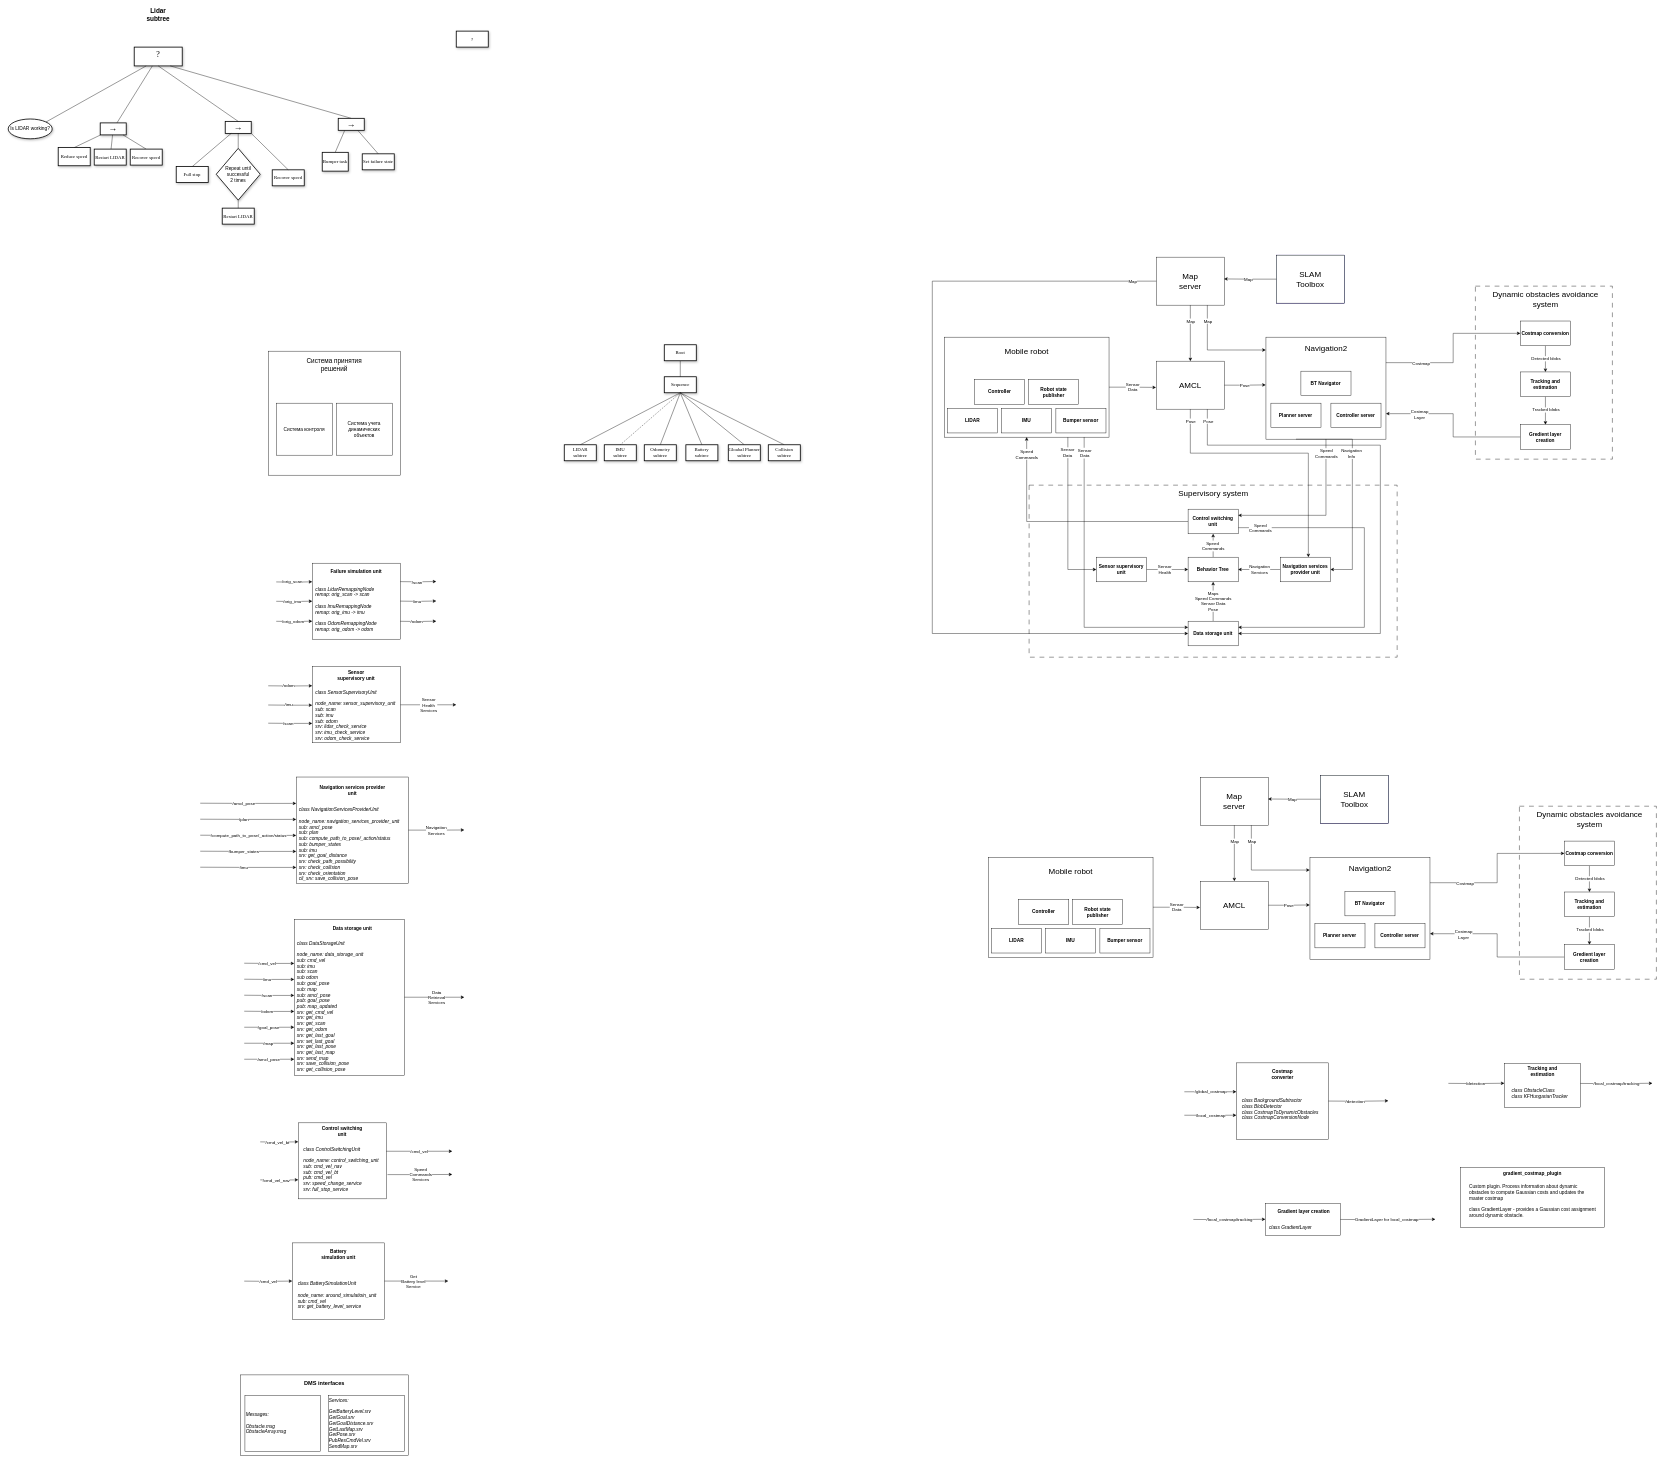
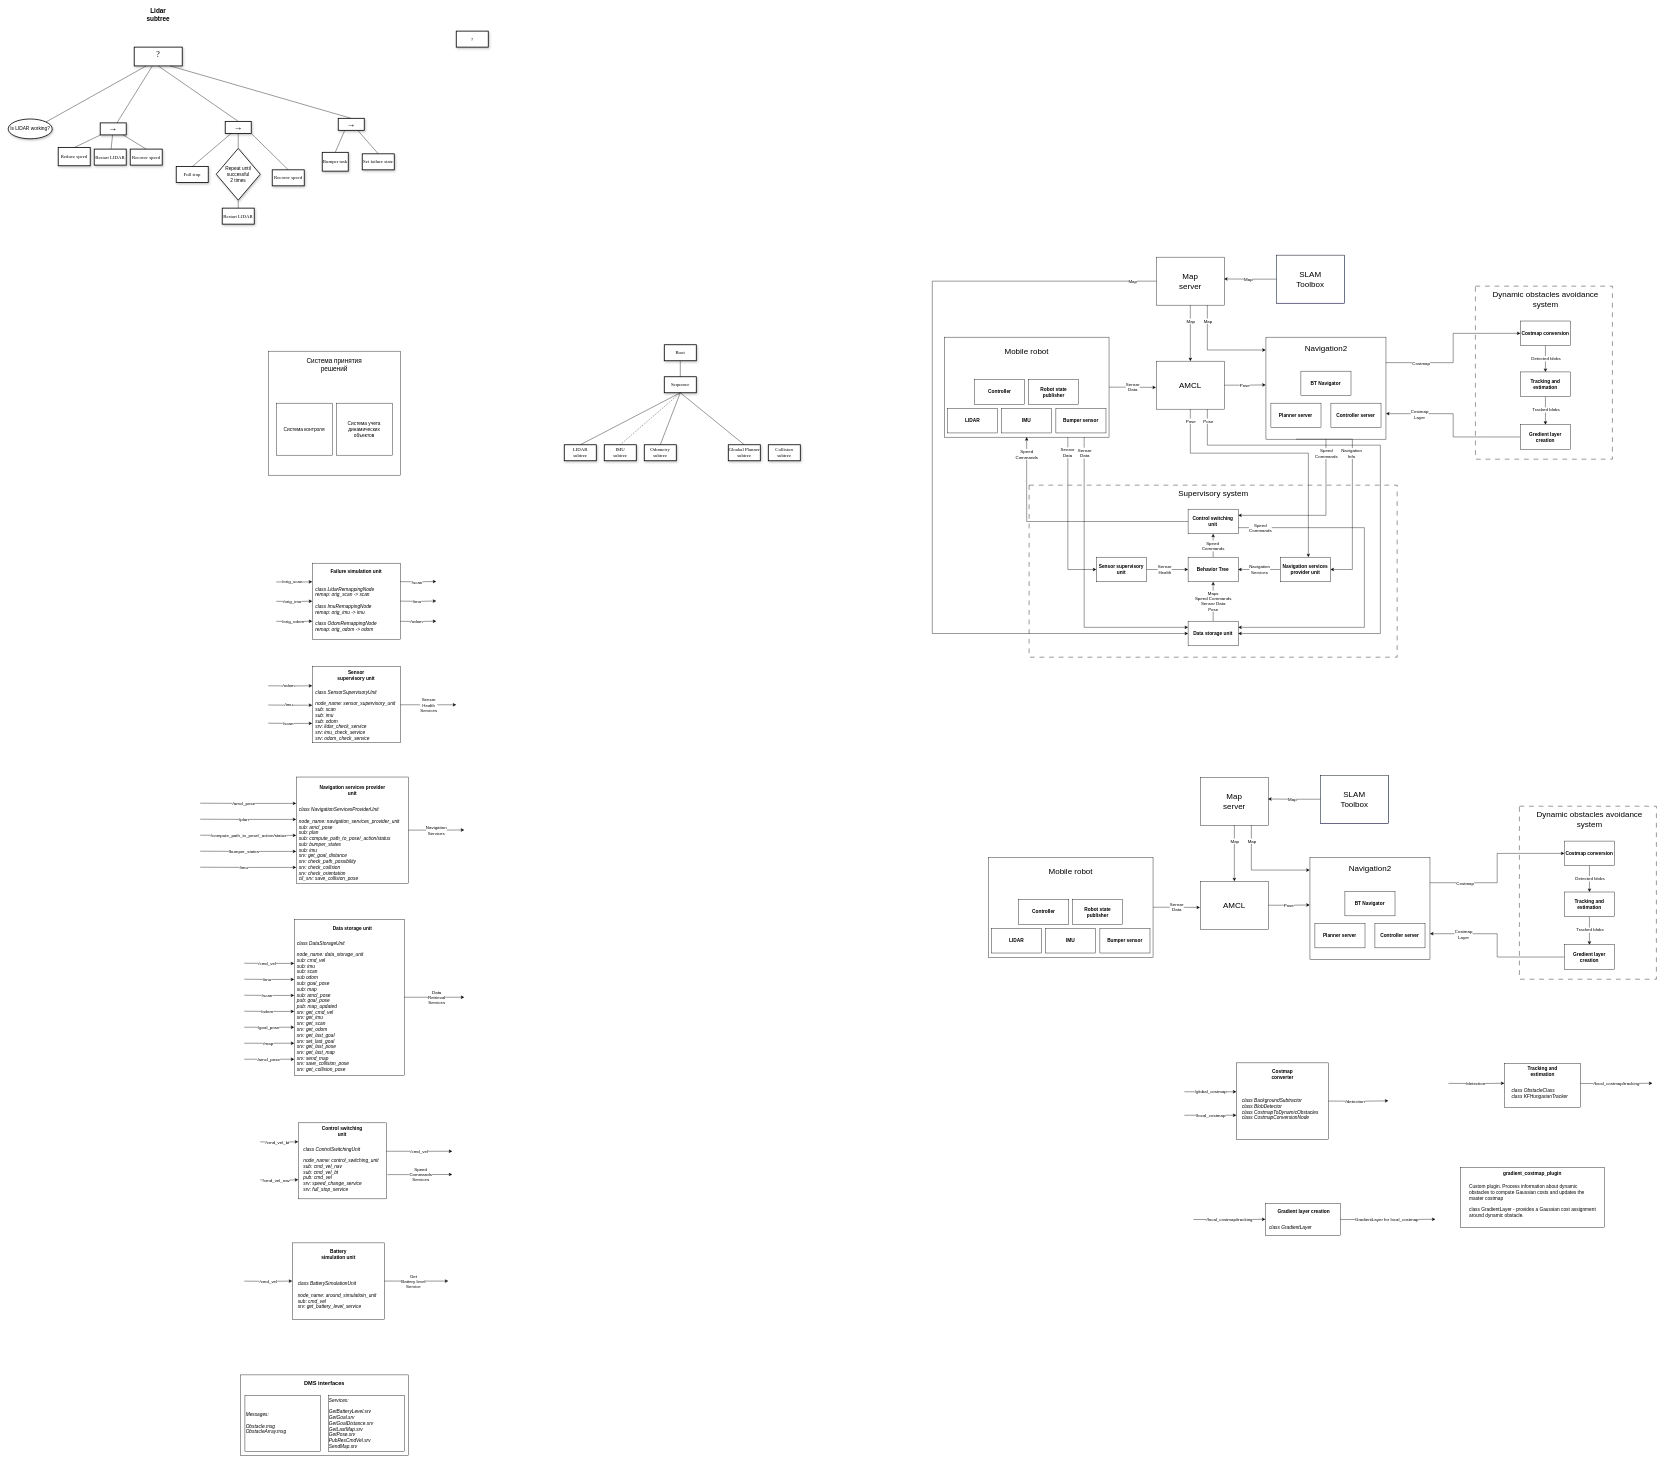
- <mxCell id="141" value="" style="rounded=0;html=1;labelBackgroundColor=none;startArrow=none;startFill=0;startSize=5;endArrow=none;endFill=0;endSize=5;jettySize=auto;orthogonalLoop=1;strokeWidth=1;fontFamily=Verdana;fontSize=12;exitX=0.5;exitY=1;exitDx=0;exitDy=0;entryX=0.5;entryY=0;entryDx=0;entryDy=0;" edge="1" parent="134" source="135" target="147"><mxGeometry x="-0.217" y="-14" relative="1" as="geometry"><mxPoint as="offset" /><mxPoint x="780" y="-100.37" as="sourcePoint" /><mxPoint x="1100" y="374.5" as="targetPoint" /></mxGeometry></mxCell>
- <mxCell id="139" value="" style="rounded=0;html=1;labelBackgroundColor=none;startArrow=none;startFill=0;startSize=5;endArrow=none;endFill=0;endSize=5;jettySize=auto;orthogonalLoop=1;strokeWidth=1;fontFamily=Verdana;fontSize=12;exitX=0.5;exitY=1;exitDx=0;exitDy=0;entryX=0.5;entryY=0;entryDx=0;entryDy=0;" edge="1" parent="134" source="135" target="145"><mxGeometry x="-0.217" y="-14" relative="1" as="geometry"><mxPoint as="offset" /><mxPoint x="-140" y="331.63" as="sourcePoint" /><mxPoint x="630.0" y="374.5" as="targetPoint" /></mxGeometry></mxCell>
- <mxCell id="145" value="&lt;font style=&quot;font-size: 12px;&quot;&gt;Battery&lt;/font&gt;&lt;div&gt;&lt;font style=&quot;font-size: 12px;&quot;&gt;subtree&lt;/font&gt;&lt;/div&gt;" style="whiteSpace=wrap;html=1;rounded=0;shadow=1;labelBackgroundColor=none;strokeWidth=2;fontFamily=Verdana;fontSize=12;align=center;strokeColor=default;allowArrows=1;container=0;" vertex="1" parent="134"><mxGeometry x="304" y="250" width="80" height="40" as="geometry" /></mxCell>
